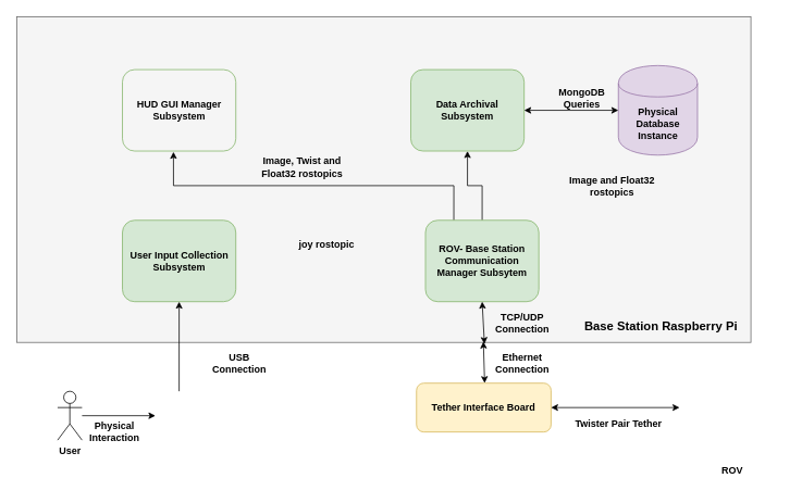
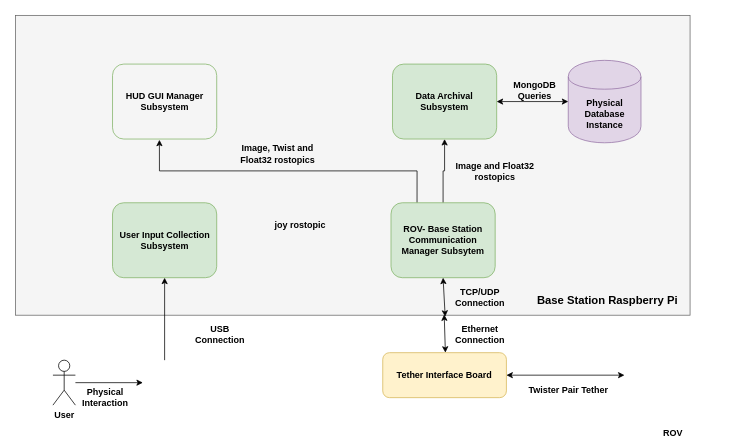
- <mxCell id="23" value="&lt;b&gt;Data Archival Subsystem&lt;/b&gt;" style="rounded=1;whiteSpace=wrap;html=1;fillColor=#d5e8d4;strokeColor=#82b366;" parent="1" vertex="1"><mxGeometry x="503" y="85" width="139" height="100" as="geometry" /></mxCell>
+ <mxCell id="23" value="&lt;b&gt;Data Archival Subsystem&lt;/b&gt;" style="rounded=1;whiteSpace=wrap;html=1;fillColor=#d5e8d4;strokeColor=#82b366;" parent="1" vertex="1"><mxGeometry x="523" y="85" width="139" height="100" as="geometry" /></mxCell>
- <mxCell id="28" value="Image and Float32 rostopics" style="text;html=1;strokeColor=none;fillColor=none;align=center;verticalAlign=middle;whiteSpace=wrap;rounded=0;fontStyle=1" parent="1" vertex="1"><mxGeometry x="690" y="217.5" width="120" height="20" as="geometry" /></mxCell>
+ <mxCell id="28" value="Image and Float32 rostopics" style="text;html=1;strokeColor=none;fillColor=none;align=center;verticalAlign=middle;whiteSpace=wrap;rounded=0;fontStyle=1" parent="1" vertex="1"><mxGeometry x="600" y="217.5" width="120" height="20" as="geometry" /></mxCell>
